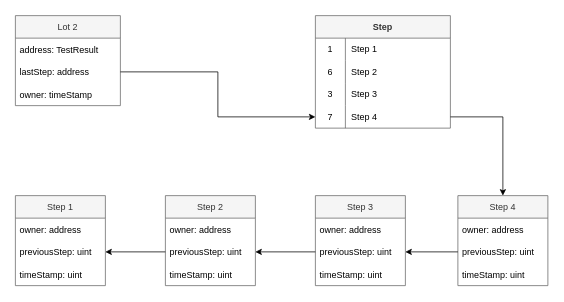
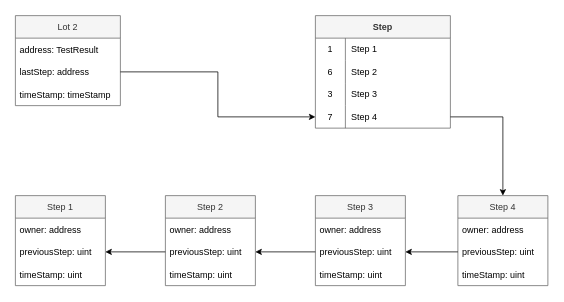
- <mxCell id="24" value="owner: timeStamp" style="text;strokeColor=none;fillColor=none;align=left;verticalAlign=middle;spacingLeft=4;spacingRight=4;overflow=hidden;points=[[0,0.5],[1,0.5]];portConstraint=eastwest;rotatable=0;" parent="21" vertex="1"><mxGeometry y="90" width="140" height="30" as="geometry" /></mxCell>
+ <mxCell id="24" value="timeStamp: timeStamp" style="text;strokeColor=none;fillColor=none;align=left;verticalAlign=middle;spacingLeft=4;spacingRight=4;overflow=hidden;points=[[0,0.5],[1,0.5]];portConstraint=eastwest;rotatable=0;" parent="21" vertex="1"><mxGeometry y="90" width="140" height="30" as="geometry" /></mxCell>
